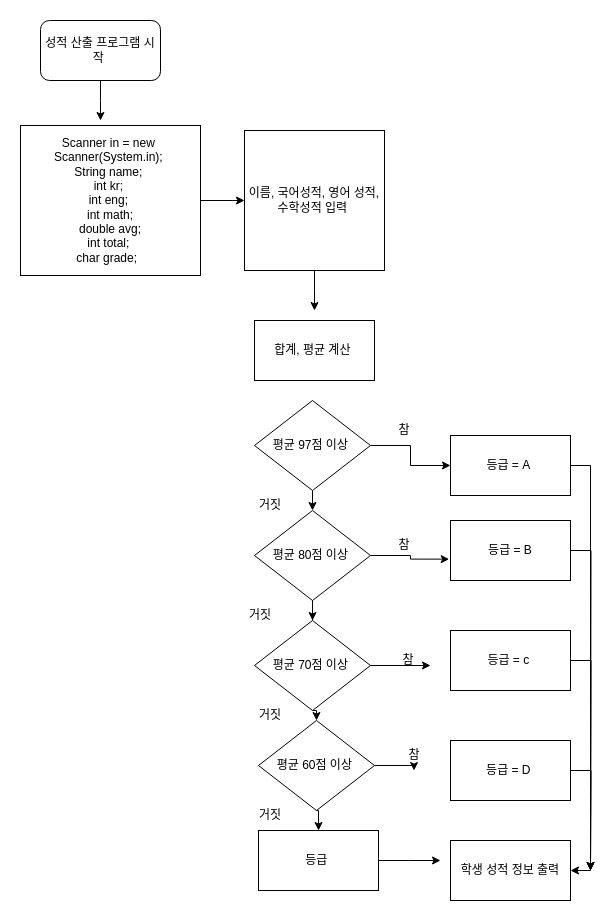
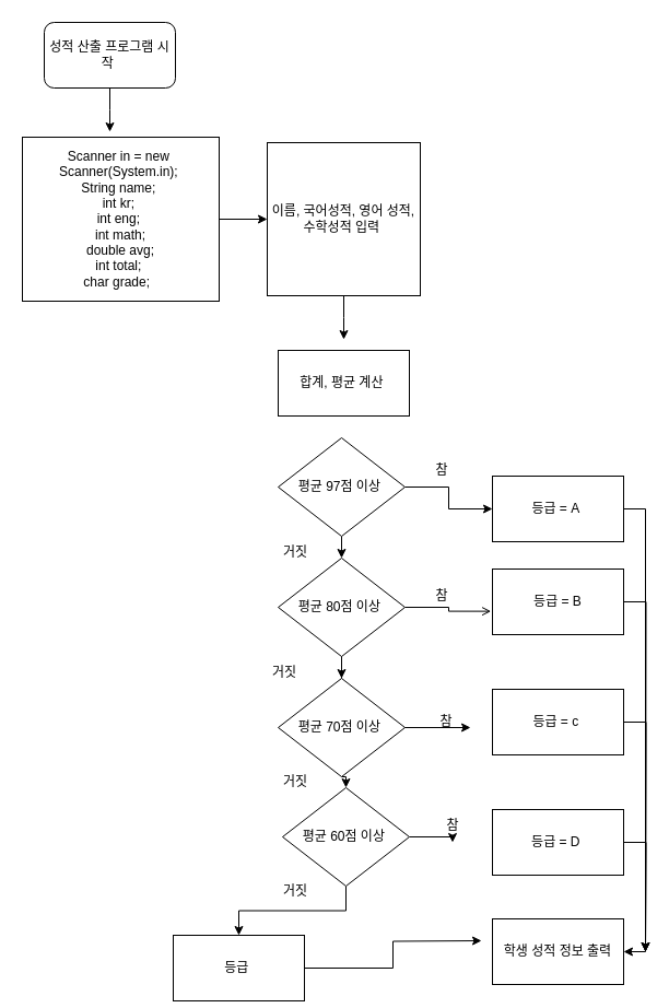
- <mxCell id="13" style="edgeStyle=orthogonalEdgeStyle;rounded=0;orthogonalLoop=1;jettySize=auto;html=1;exitX=1;exitY=0.5;exitDx=0;exitDy=0;entryX=-0.011;entryY=0.644;entryDx=0;entryDy=0;entryPerimeter=0;" edge="1" parent="1" source="14" target="27"><mxGeometry relative="1" as="geometry" /></mxCell>
+ <mxCell id="13" style="edgeStyle=orthogonalEdgeStyle;rounded=0;orthogonalLoop=1;jettySize=auto;html=1;exitX=1;exitY=0.5;exitDx=0;exitDy=0;entryX=-0.011;entryY=0.644;entryDx=0;entryDy=0;entryPerimeter=0;endArrow=open;" edge="1" parent="1" source="14" target="27"><mxGeometry relative="1" as="geometry" /></mxCell>
- <mxCell id="23" value="등급&amp;nbsp;" style="rounded=0;whiteSpace=wrap;html=1;" vertex="1" parent="1"><mxGeometry x="258" y="830" width="120" height="60" as="geometry" /></mxCell>
+ <mxCell id="23" value="등급&amp;nbsp;" style="rounded=0;whiteSpace=wrap;html=1;" vertex="1" parent="1"><mxGeometry x="158" y="855" width="120" height="60" as="geometry" /></mxCell>
